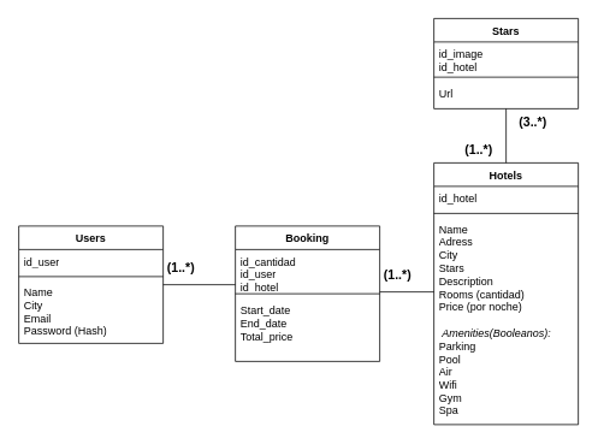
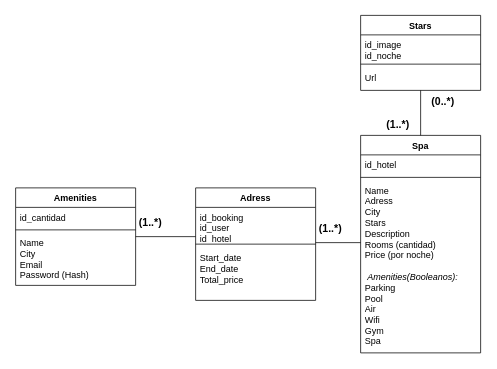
- <mxCell id="19" value="id_image&lt;br&gt;id_hotel" style="text;strokeColor=none;fillColor=none;align=left;verticalAlign=top;spacingLeft=4;spacingRight=4;overflow=hidden;rotatable=0;points=[[0,0.5],[1,0.5]];portConstraint=eastwest;whiteSpace=wrap;html=1;" parent="18" vertex="1"><mxGeometry y="26" width="160" height="34" as="geometry" /></mxCell>
+ <mxCell id="19" value="id_image&lt;br&gt;id_noche" style="text;strokeColor=none;fillColor=none;align=left;verticalAlign=top;spacingLeft=4;spacingRight=4;overflow=hidden;rotatable=0;points=[[0,0.5],[1,0.5]];portConstraint=eastwest;whiteSpace=wrap;html=1;" parent="18" vertex="1"><mxGeometry y="26" width="160" height="34" as="geometry" /></mxCell>
- <mxCell id="24" value="&lt;b&gt;&lt;font style=&quot;font-size: 14px;&quot;&gt;(3..*)&lt;/font&gt;&lt;/b&gt;" style="text;html=1;strokeColor=none;fillColor=none;align=center;verticalAlign=middle;whiteSpace=wrap;rounded=0;" parent="1" vertex="1"><mxGeometry x="560" y="120" width="60" height="30" as="geometry" /></mxCell>
+ <mxCell id="24" value="&lt;b&gt;&lt;font style=&quot;font-size: 14px;&quot;&gt;(0..*)&lt;/font&gt;&lt;/b&gt;" style="text;html=1;strokeColor=none;fillColor=none;align=center;verticalAlign=middle;whiteSpace=wrap;rounded=0;" parent="1" vertex="1"><mxGeometry x="560" y="120" width="60" height="30" as="geometry" /></mxCell>
- <mxCell id="6" value="Hotels" style="swimlane;fontStyle=1;align=center;verticalAlign=top;childLayout=stackLayout;horizontal=1;startSize=26;horizontalStack=0;resizeParent=1;resizeParentMax=0;resizeLast=0;collapsible=1;marginBottom=0;whiteSpace=wrap;html=1;" parent="1" vertex="1"><mxGeometry x="480" y="180" width="160" height="290" as="geometry" /></mxCell>
+ <mxCell id="6" value="Spa" style="swimlane;fontStyle=1;align=center;verticalAlign=top;childLayout=stackLayout;horizontal=1;startSize=26;horizontalStack=0;resizeParent=1;resizeParentMax=0;resizeLast=0;collapsible=1;marginBottom=0;whiteSpace=wrap;html=1;" parent="1" vertex="1"><mxGeometry x="480" y="180" width="160" height="290" as="geometry" /></mxCell>
- <mxCell id="2" value="Users" style="swimlane;fontStyle=1;align=center;verticalAlign=top;childLayout=stackLayout;horizontal=1;startSize=26;horizontalStack=0;resizeParent=1;resizeParentMax=0;resizeLast=0;collapsible=1;marginBottom=0;whiteSpace=wrap;html=1;" parent="1" vertex="1"><mxGeometry x="20" y="250" width="160" height="130" as="geometry" /></mxCell>
+ <mxCell id="2" value="Amenities" style="swimlane;fontStyle=1;align=center;verticalAlign=top;childLayout=stackLayout;horizontal=1;startSize=26;horizontalStack=0;resizeParent=1;resizeParentMax=0;resizeLast=0;collapsible=1;marginBottom=0;whiteSpace=wrap;html=1;" parent="1" vertex="1"><mxGeometry x="20" y="250" width="160" height="130" as="geometry" /></mxCell>
- <mxCell id="10" value="Booking" style="swimlane;fontStyle=1;align=center;verticalAlign=top;childLayout=stackLayout;horizontal=1;startSize=26;horizontalStack=0;resizeParent=1;resizeParentMax=0;resizeLast=0;collapsible=1;marginBottom=0;whiteSpace=wrap;html=1;" parent="1" vertex="1"><mxGeometry x="260" y="250" width="160" height="150" as="geometry" /></mxCell>
+ <mxCell id="10" value="Adress" style="swimlane;fontStyle=1;align=center;verticalAlign=top;childLayout=stackLayout;horizontal=1;startSize=26;horizontalStack=0;resizeParent=1;resizeParentMax=0;resizeLast=0;collapsible=1;marginBottom=0;whiteSpace=wrap;html=1;" parent="1" vertex="1"><mxGeometry x="260" y="250" width="160" height="150" as="geometry" /></mxCell>
- <mxCell id="3" value="id_user" style="text;strokeColor=none;fillColor=none;align=left;verticalAlign=top;spacingLeft=4;spacingRight=4;overflow=hidden;rotatable=0;points=[[0,0.5],[1,0.5]];portConstraint=eastwest;whiteSpace=wrap;html=1;" parent="2" vertex="1"><mxGeometry y="26" width="160" height="26" as="geometry" /></mxCell>
+ <mxCell id="3" value="id_cantidad" style="text;strokeColor=none;fillColor=none;align=left;verticalAlign=top;spacingLeft=4;spacingRight=4;overflow=hidden;rotatable=0;points=[[0,0.5],[1,0.5]];portConstraint=eastwest;whiteSpace=wrap;html=1;" parent="2" vertex="1"><mxGeometry y="26" width="160" height="26" as="geometry" /></mxCell>
- <mxCell id="11" value="id_cantidad&lt;br&gt;id_user&lt;br&gt;id_hotel" style="text;strokeColor=none;fillColor=none;align=left;verticalAlign=top;spacingLeft=4;spacingRight=4;overflow=hidden;rotatable=0;points=[[0,0.5],[1,0.5]];portConstraint=eastwest;whiteSpace=wrap;html=1;" parent="10" vertex="1"><mxGeometry y="26" width="160" height="44" as="geometry" /></mxCell>
+ <mxCell id="11" value="id_booking&lt;br&gt;id_user&lt;br&gt;id_hotel" style="text;strokeColor=none;fillColor=none;align=left;verticalAlign=top;spacingLeft=4;spacingRight=4;overflow=hidden;rotatable=0;points=[[0,0.5],[1,0.5]];portConstraint=eastwest;whiteSpace=wrap;html=1;" parent="10" vertex="1"><mxGeometry y="26" width="160" height="44" as="geometry" /></mxCell>
